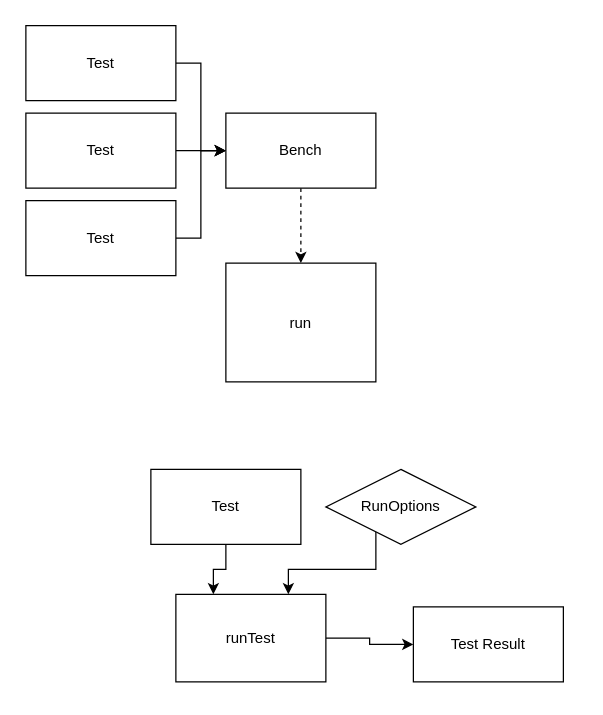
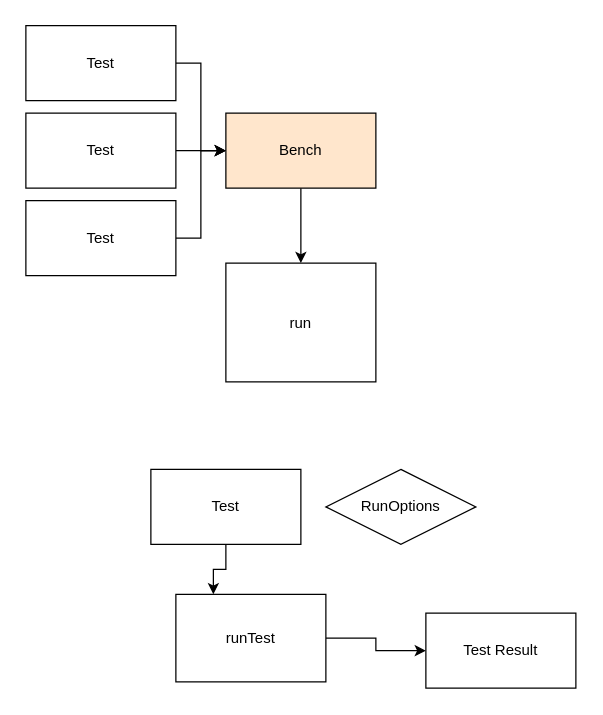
- <mxCell id="5" value="Bench&lt;br&gt;" style="rounded=0;whiteSpace=wrap;html=1;" parent="1" vertex="1"><mxGeometry x="180" y="90" width="120" height="60" as="geometry" /></mxCell>
+ <mxCell id="5" value="Bench&lt;br&gt;" style="rounded=0;whiteSpace=wrap;html=1;fillColor=#ffe6cc;" parent="1" vertex="1"><mxGeometry x="180" y="90" width="120" height="60" as="geometry" /></mxCell>
- <mxCell id="4" style="edgeStyle=orthogonalEdgeStyle;rounded=0;orthogonalLoop=1;jettySize=auto;html=1;exitX=0.5;exitY=1;exitDx=0;exitDy=0;entryX=0.5;entryY=0;entryDx=0;entryDy=0;dashed=1;" parent="1" source="5" target="10" edge="1"><mxGeometry relative="1" as="geometry" /></mxCell>
+ <mxCell id="4" style="edgeStyle=orthogonalEdgeStyle;rounded=0;orthogonalLoop=1;jettySize=auto;html=1;exitX=0.5;exitY=1;exitDx=0;exitDy=0;entryX=0.5;entryY=0;entryDx=0;entryDy=0;" parent="1" source="5" target="10" edge="1"><mxGeometry relative="1" as="geometry" /></mxCell>
- <mxCell id="15" style="edgeStyle=orthogonalEdgeStyle;rounded=0;orthogonalLoop=1;jettySize=auto;html=1;exitX=0.25;exitY=1;exitDx=0;exitDy=0;entryX=0.75;entryY=0;entryDx=0;entryDy=0;" parent="1" source="16" target="12" edge="1"><mxGeometry relative="1" as="geometry" /></mxCell>
- <mxCell id="17" value="Test Result" style="rounded=0;whiteSpace=wrap;html=1;" parent="1" vertex="1"><mxGeometry x="330" y="485" width="120" height="60" as="geometry" /></mxCell>
+ <mxCell id="17" value="Test Result" style="rounded=0;whiteSpace=wrap;html=1;" parent="1" vertex="1"><mxGeometry x="340" y="490" width="120" height="60" as="geometry" /></mxCell>
